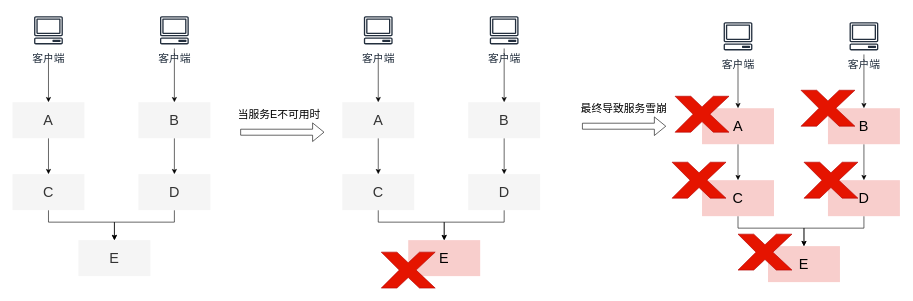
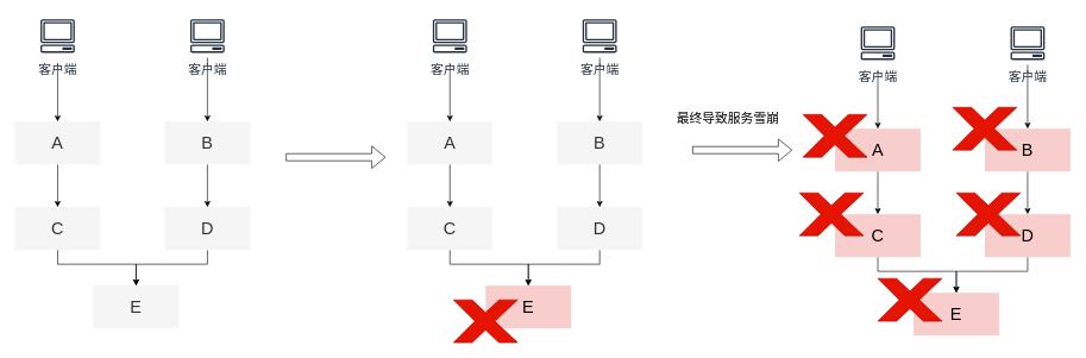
- <mxCell id="44" value="&lt;font style=&quot;font-size: 18px&quot;&gt;最终导致服务雪崩&lt;/font&gt;" style="text;html=1;strokeColor=none;fillColor=none;align=center;verticalAlign=middle;whiteSpace=wrap;rounded=0;" vertex="1" parent="1"><mxGeometry x="960" y="170" width="160" height="20" as="geometry" /></mxCell>
+ <mxCell id="44" value="&lt;font style=&quot;font-size: 18px&quot;&gt;最终导致服务雪崩&lt;/font&gt;" style="text;html=1;strokeColor=none;fillColor=none;align=center;verticalAlign=middle;whiteSpace=wrap;rounded=0;" vertex="1" parent="1"><mxGeometry x="940" y="155" width="160" height="20" as="geometry" /></mxCell>
- <mxCell id="29" value="&lt;font style=&quot;font-size: 18px&quot;&gt;当服务E不可用时&lt;/font&gt;" style="text;html=1;strokeColor=none;fillColor=none;align=center;verticalAlign=middle;whiteSpace=wrap;rounded=0;" vertex="1" parent="1"><mxGeometry x="390" y="180" width="150" height="20" as="geometry" /></mxCell>
